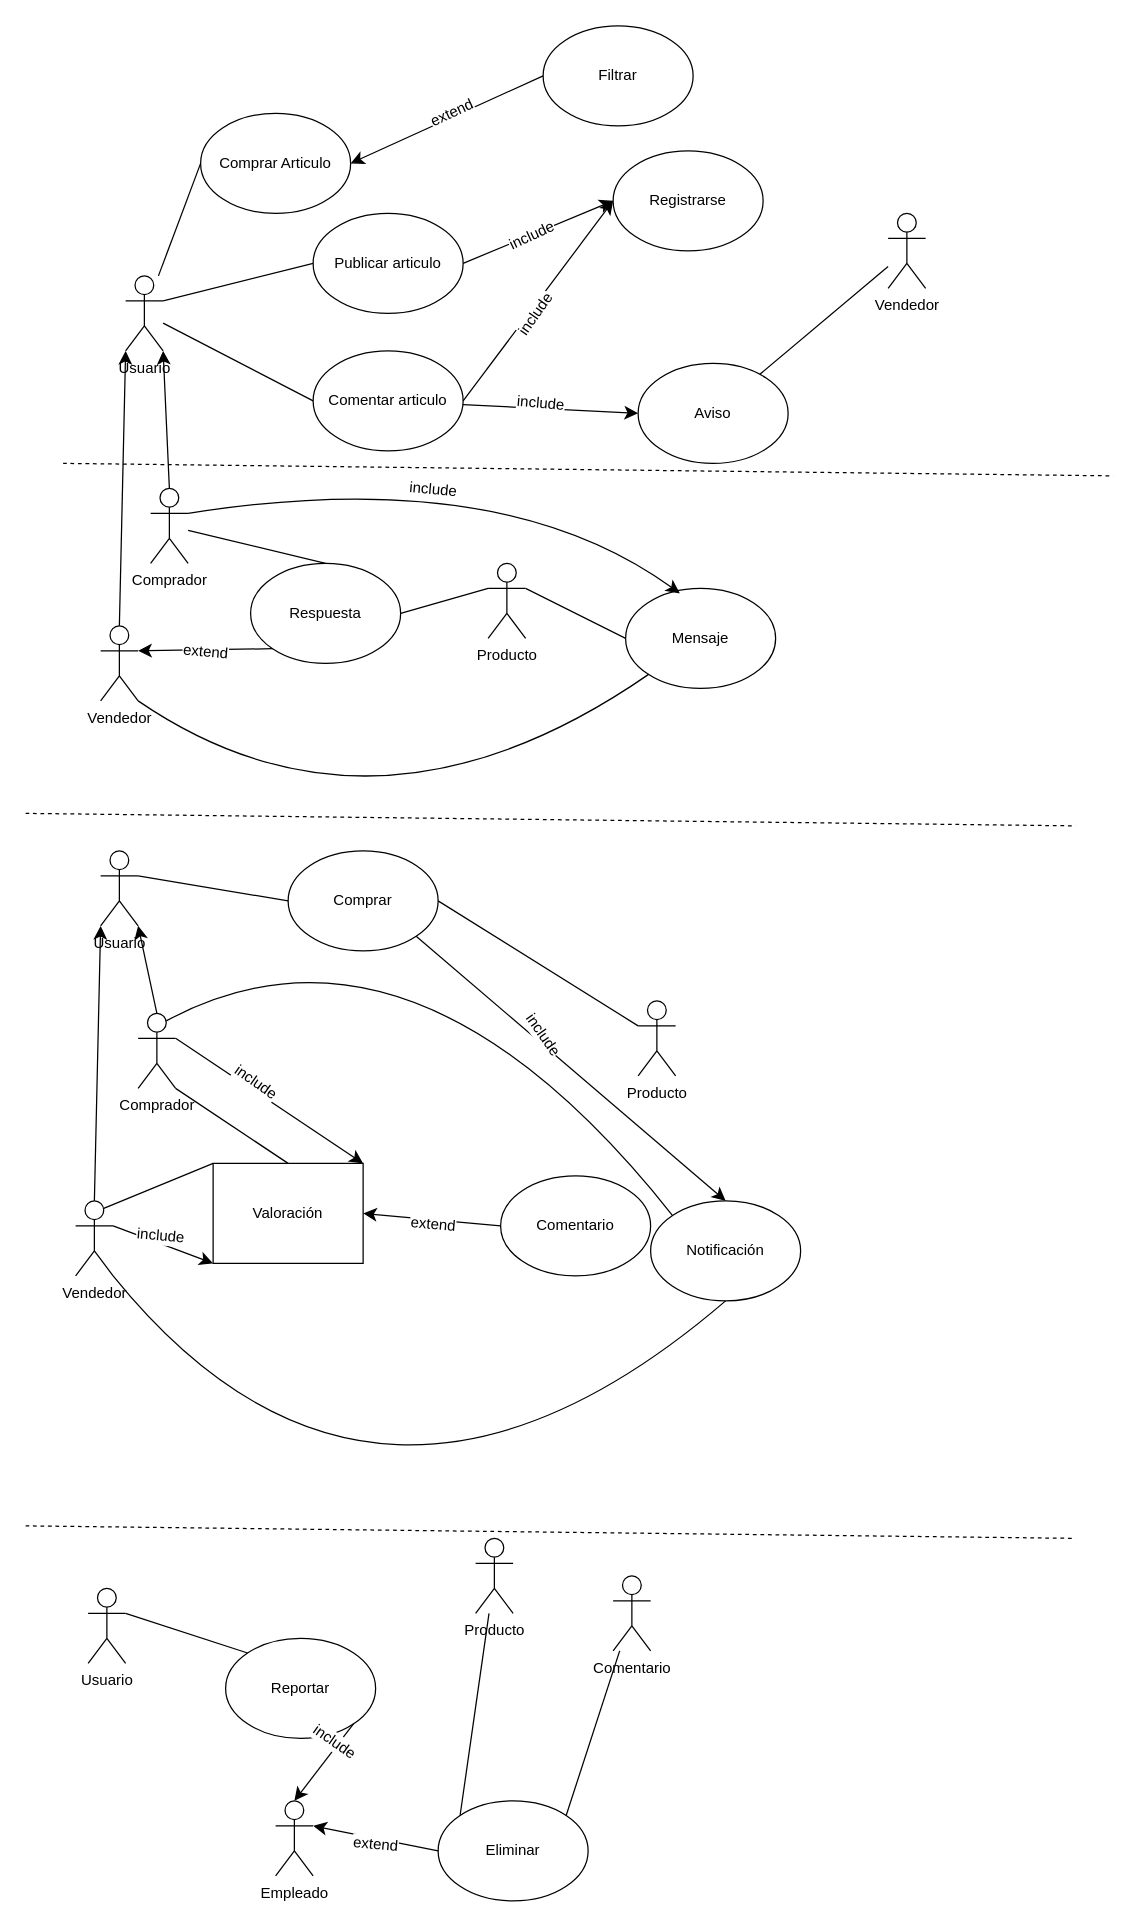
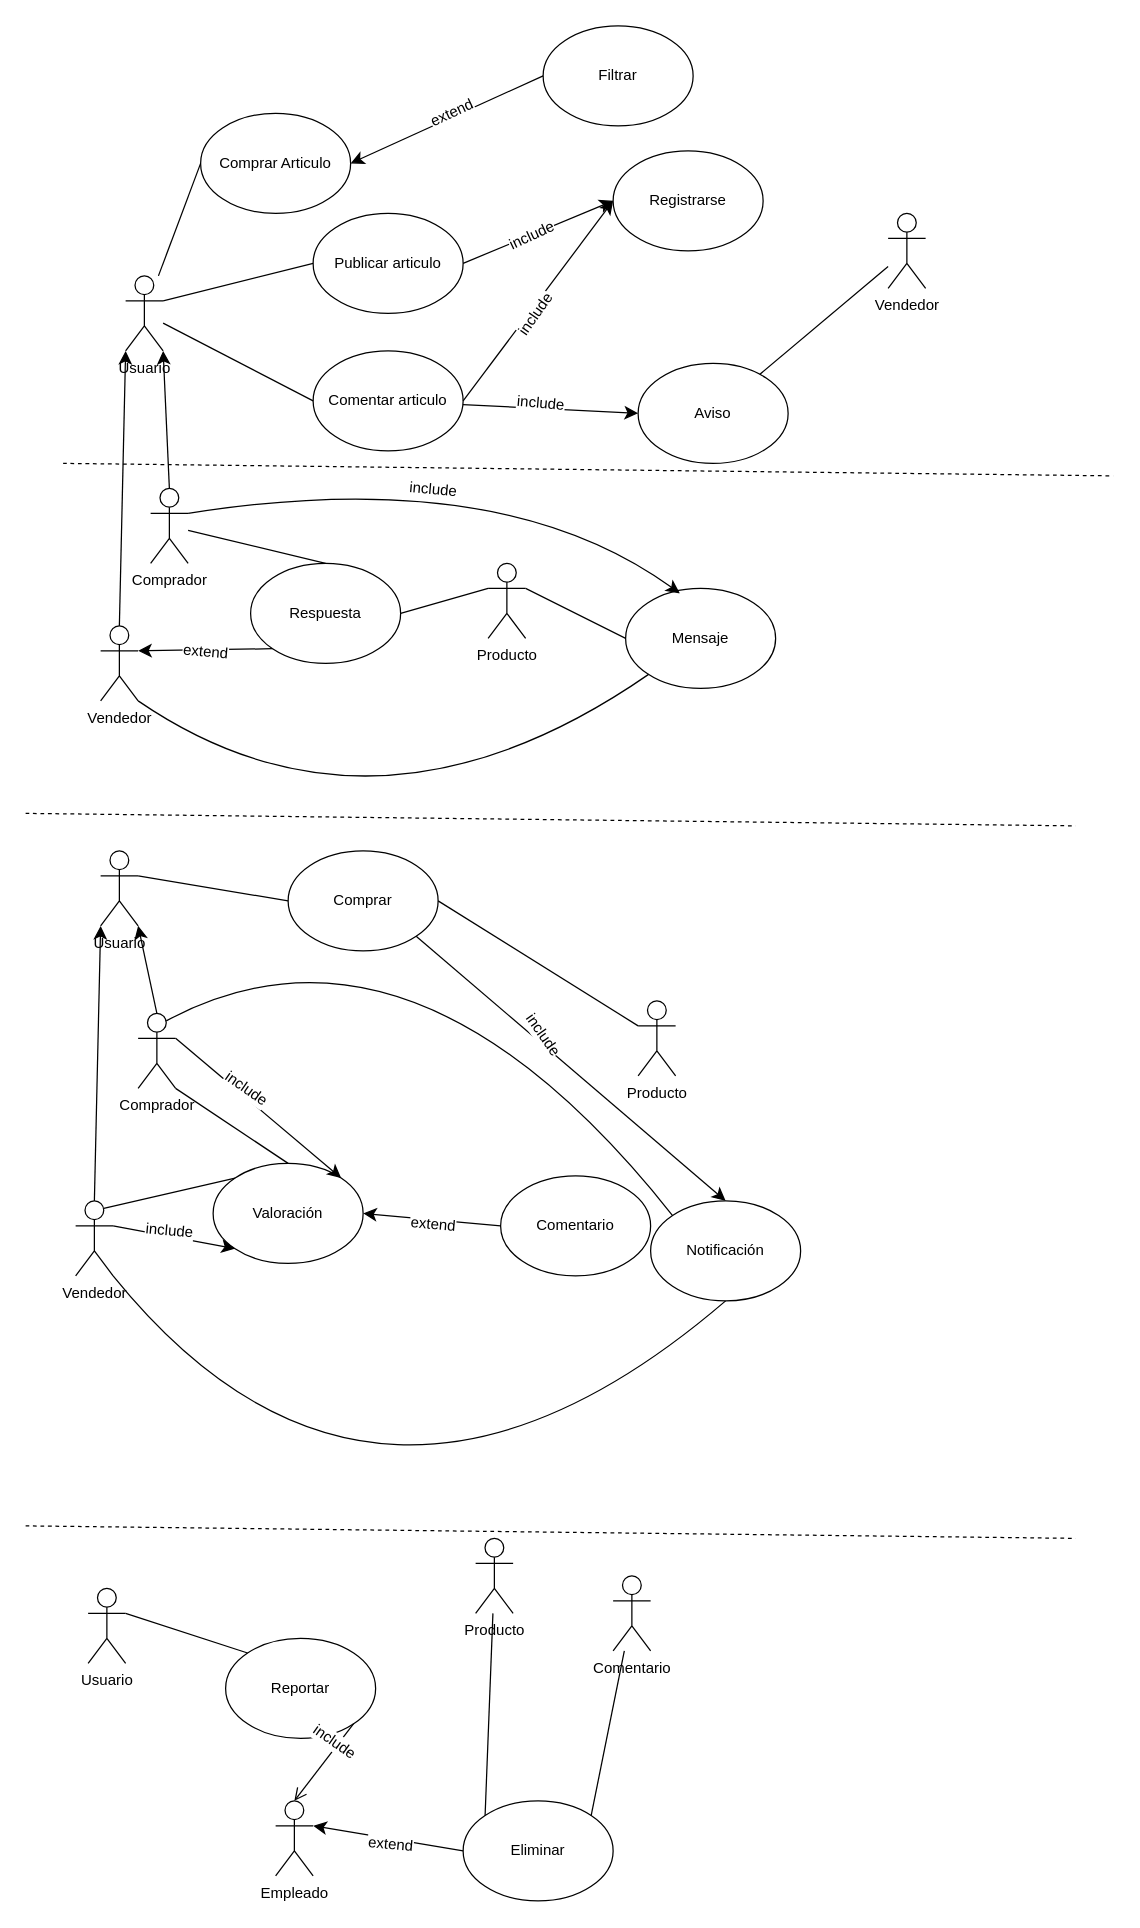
- <mxCell id="53" value="Valoración" style="whiteSpace=wrap;html=1;rounded=0;" vertex="1" parent="1"><mxGeometry x="170" y="930" width="120" height="80" as="geometry" /></mxCell>
+ <mxCell id="53" value="Valoración" style="ellipse;whiteSpace=wrap;html=1;" vertex="1" parent="1"><mxGeometry x="170" y="930" width="120" height="80" as="geometry" /></mxCell>
- <mxCell id="71" value="" style="endArrow=classic;html=1;rounded=0;fontSize=12;startSize=8;endSize=8;curved=1;entryX=0.5;entryY=0;entryDx=0;entryDy=0;exitX=1;exitY=1;exitDx=0;exitDy=0;entryPerimeter=0;" edge="1" parent="1" source="65" target="68"><mxGeometry width="50" height="50" relative="1" as="geometry"><mxPoint x="300" y="1440" as="sourcePoint" /><mxPoint x="432" y="1552" as="targetPoint" /></mxGeometry></mxCell>
+ <mxCell id="71" value="" style="endArrow=open;html=1;rounded=0;fontSize=12;startSize=8;endSize=8;curved=1;entryX=0.5;entryY=0;entryDx=0;entryDy=0;exitX=1;exitY=1;exitDx=0;exitDy=0;entryPerimeter=0;" edge="1" parent="1" source="65" target="68"><mxGeometry width="50" height="50" relative="1" as="geometry"><mxPoint x="300" y="1440" as="sourcePoint" /><mxPoint x="432" y="1552" as="targetPoint" /></mxGeometry></mxCell>
- <mxCell id="69" value="Eliminar" style="ellipse;whiteSpace=wrap;html=1;" vertex="1" parent="1"><mxGeometry x="350" y="1440" width="120" height="80" as="geometry" /></mxCell>
+ <mxCell id="69" value="Eliminar" style="ellipse;whiteSpace=wrap;html=1;" vertex="1" parent="1"><mxGeometry x="370" y="1440" width="120" height="80" as="geometry" /></mxCell>
